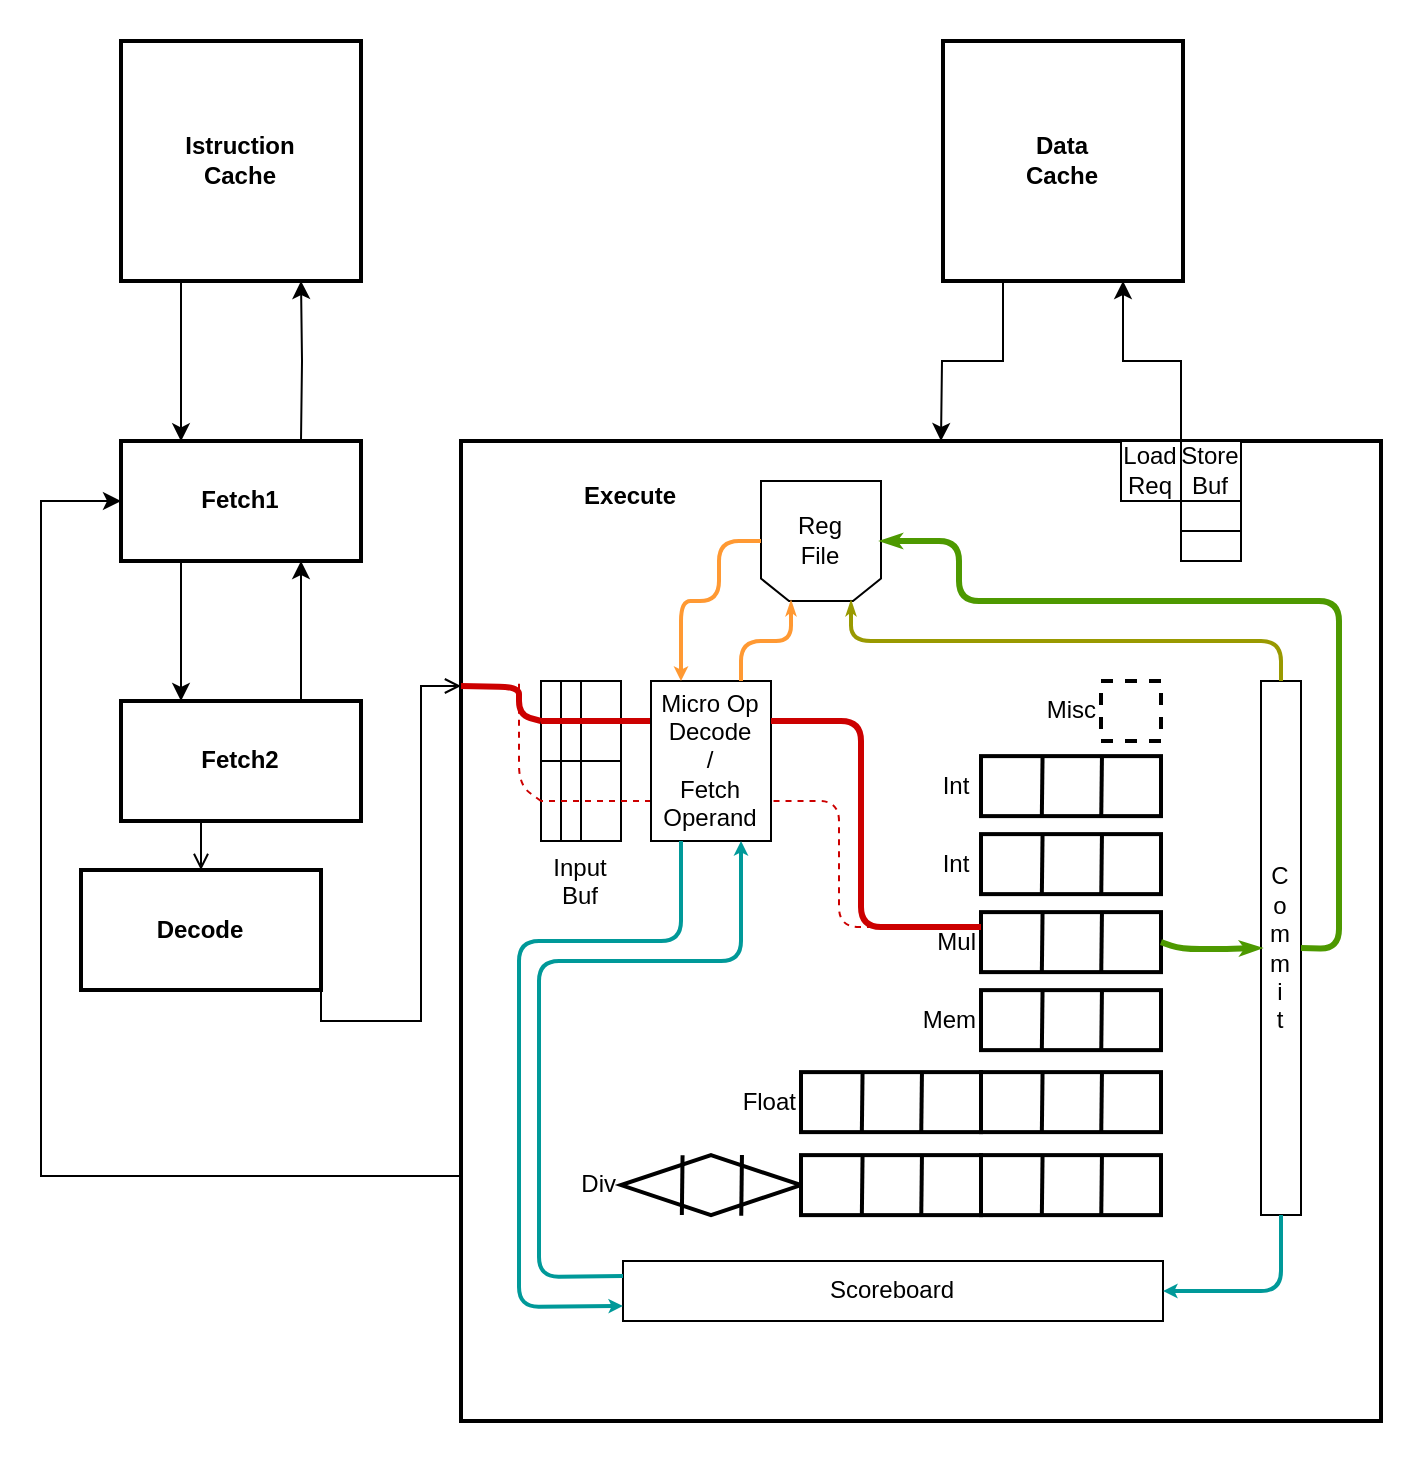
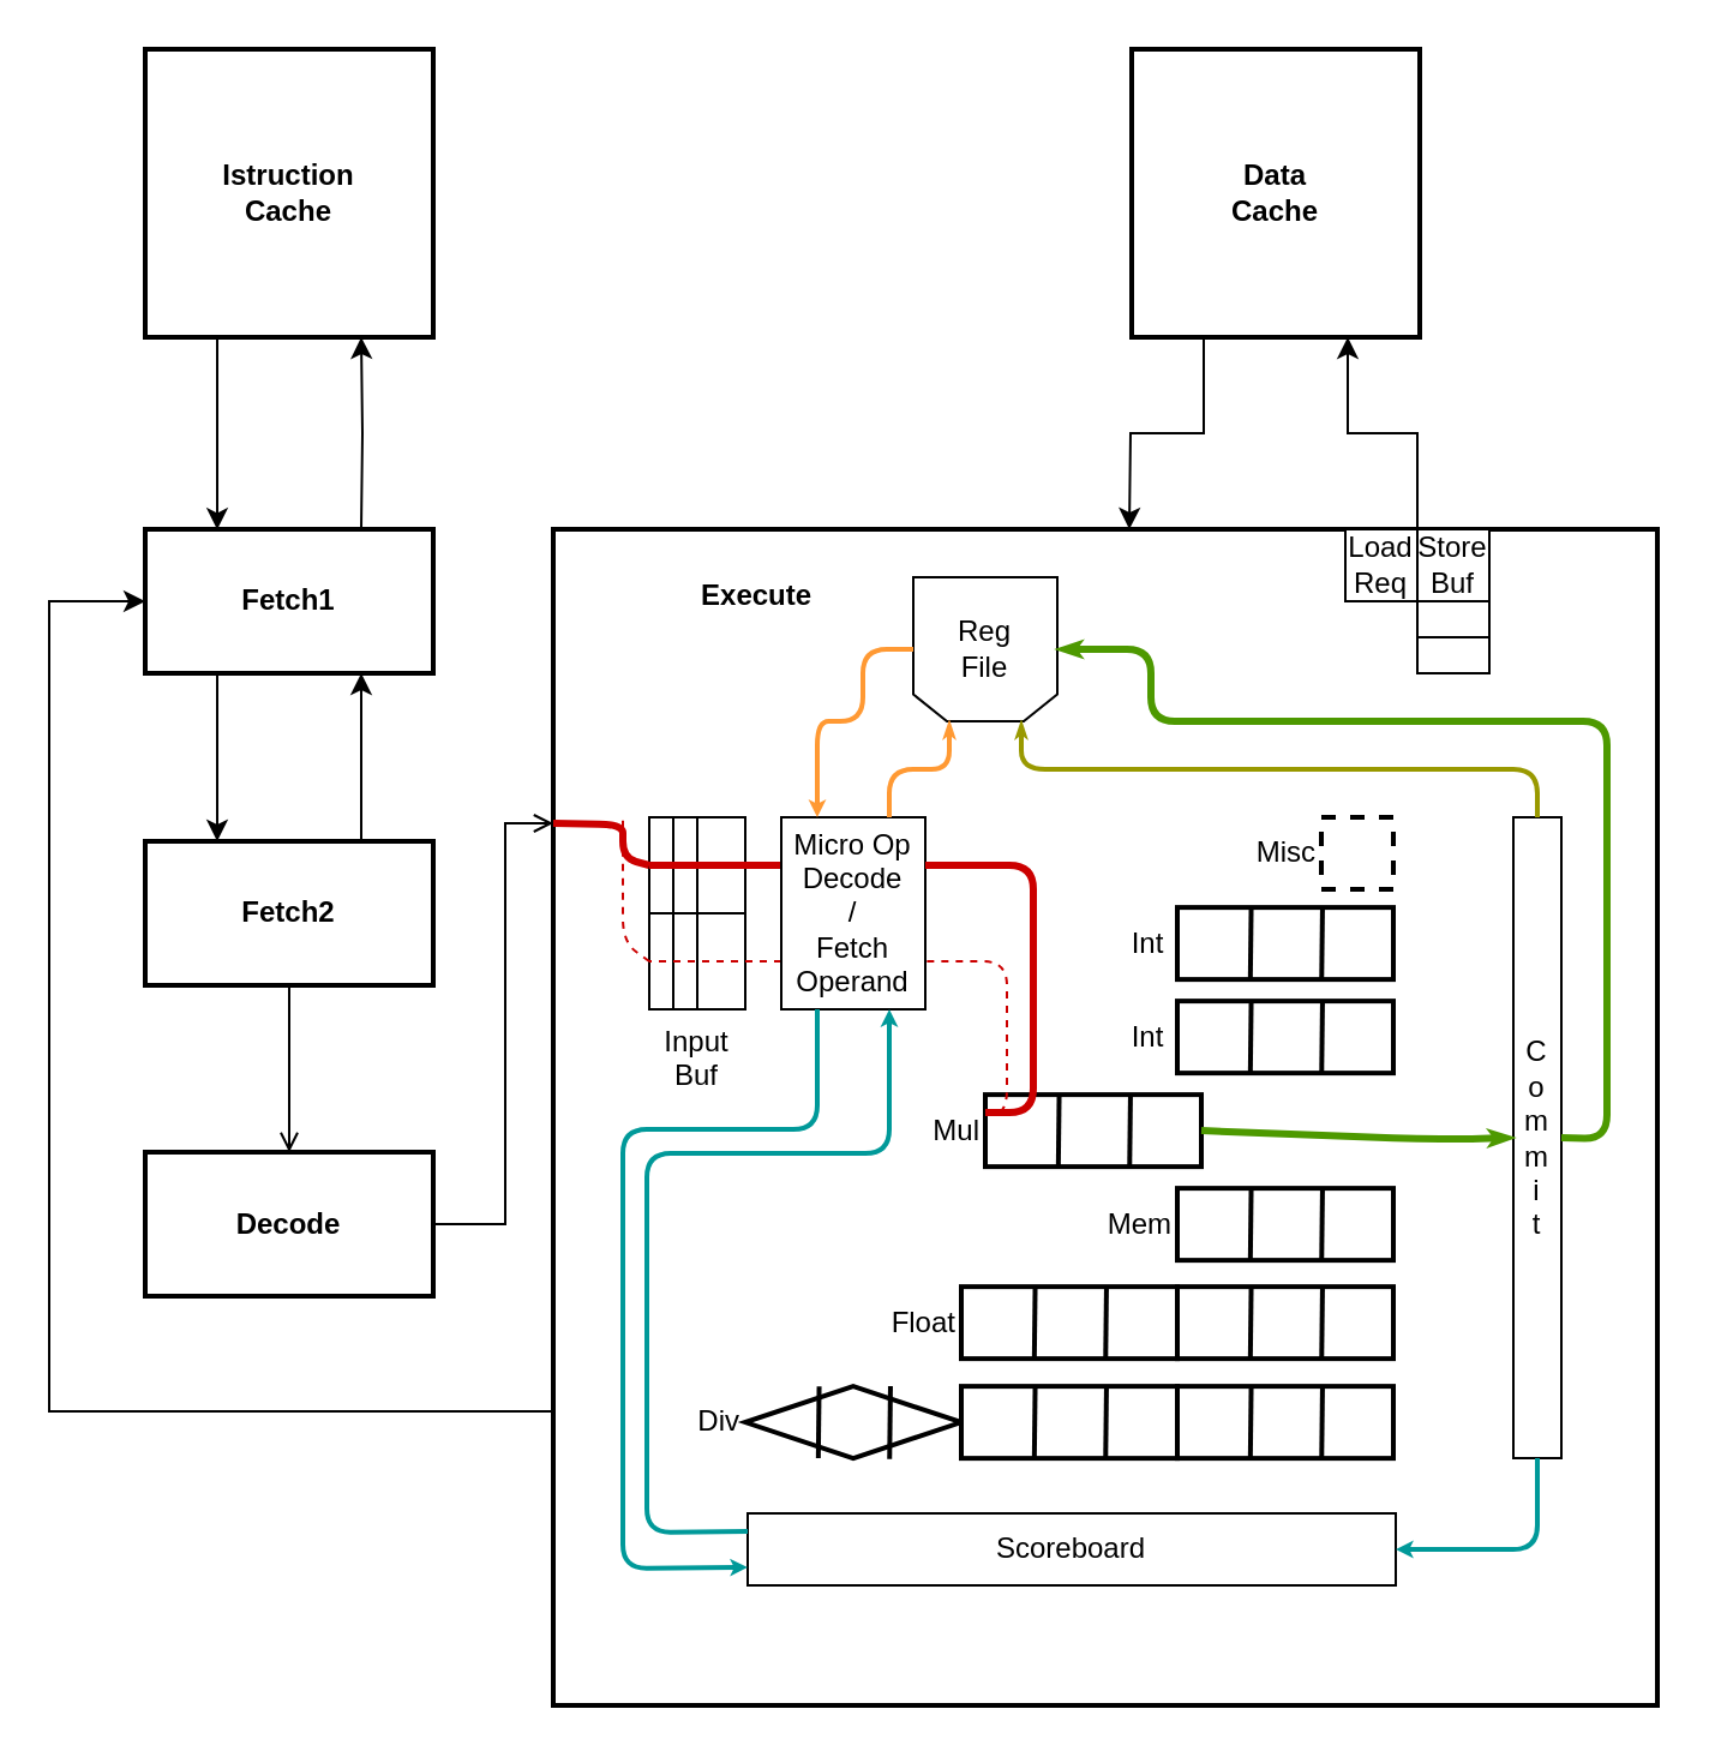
- <mxCell id="14" value="&lt;span&gt;Decode&lt;/span&gt;" style="rounded=0;whiteSpace=wrap;html=1;fontStyle=1;strokeWidth=2;" vertex="1" parent="1"><mxGeometry x="40" y="434.5" width="120" height="60" as="geometry" /></mxCell>
+ <mxCell id="14" value="&lt;span&gt;Decode&lt;/span&gt;" style="rounded=0;whiteSpace=wrap;html=1;fontStyle=1;strokeWidth=2;" vertex="1" parent="1"><mxGeometry x="60" y="479.5" width="120" height="60" as="geometry" /></mxCell>
- <mxCell id="22" value="Mul" style="rounded=0;whiteSpace=wrap;html=1;align=right;labelPosition=left;verticalLabelPosition=middle;verticalAlign=middle;strokeWidth=2;" vertex="1" parent="1"><mxGeometry x="490" y="455.559" width="90" height="30" as="geometry" /></mxCell>
+ <mxCell id="22" value="Mul" style="rounded=0;whiteSpace=wrap;html=1;align=right;labelPosition=left;verticalLabelPosition=middle;verticalAlign=middle;strokeWidth=2;" vertex="1" parent="1"><mxGeometry x="410" y="455.559" width="90" height="30" as="geometry" /></mxCell>
